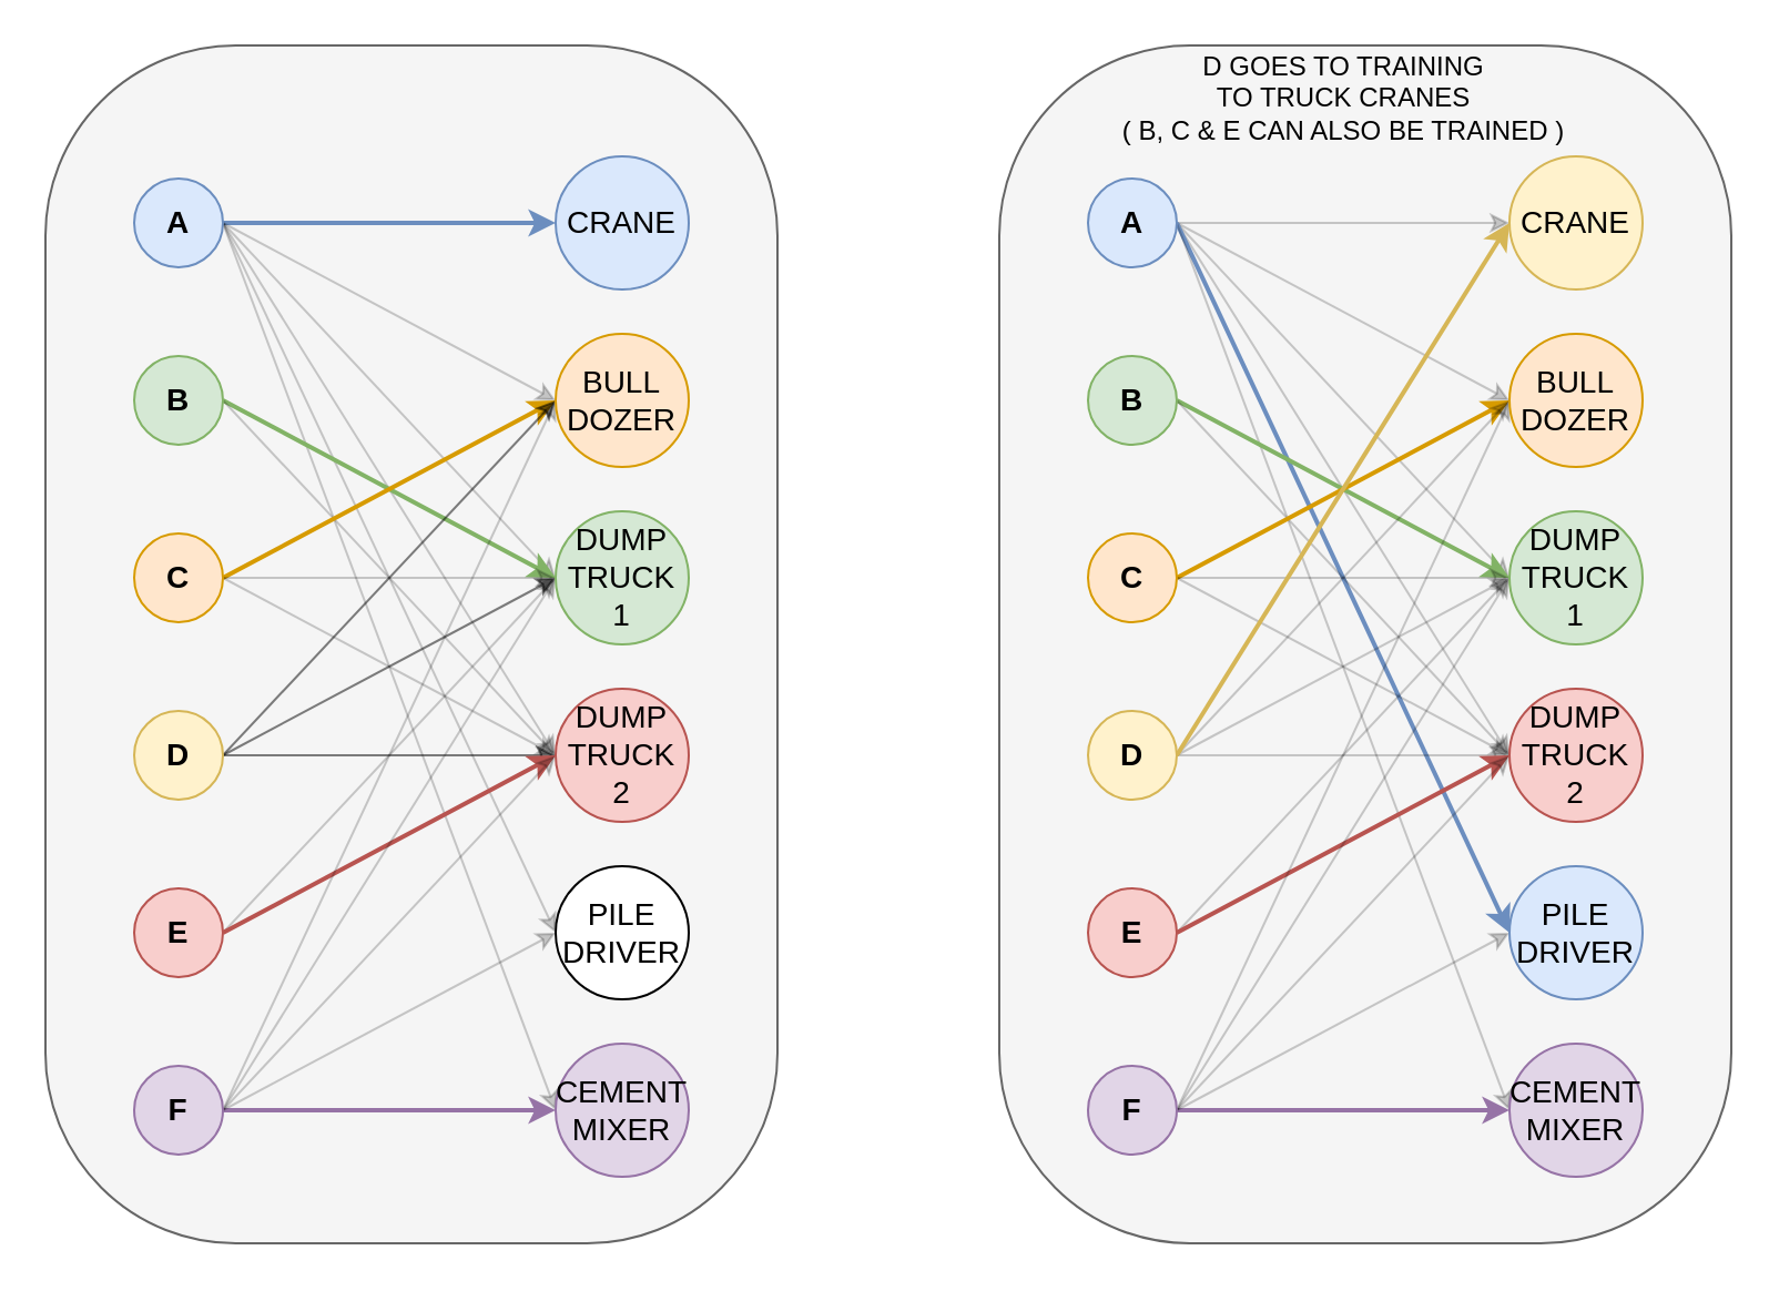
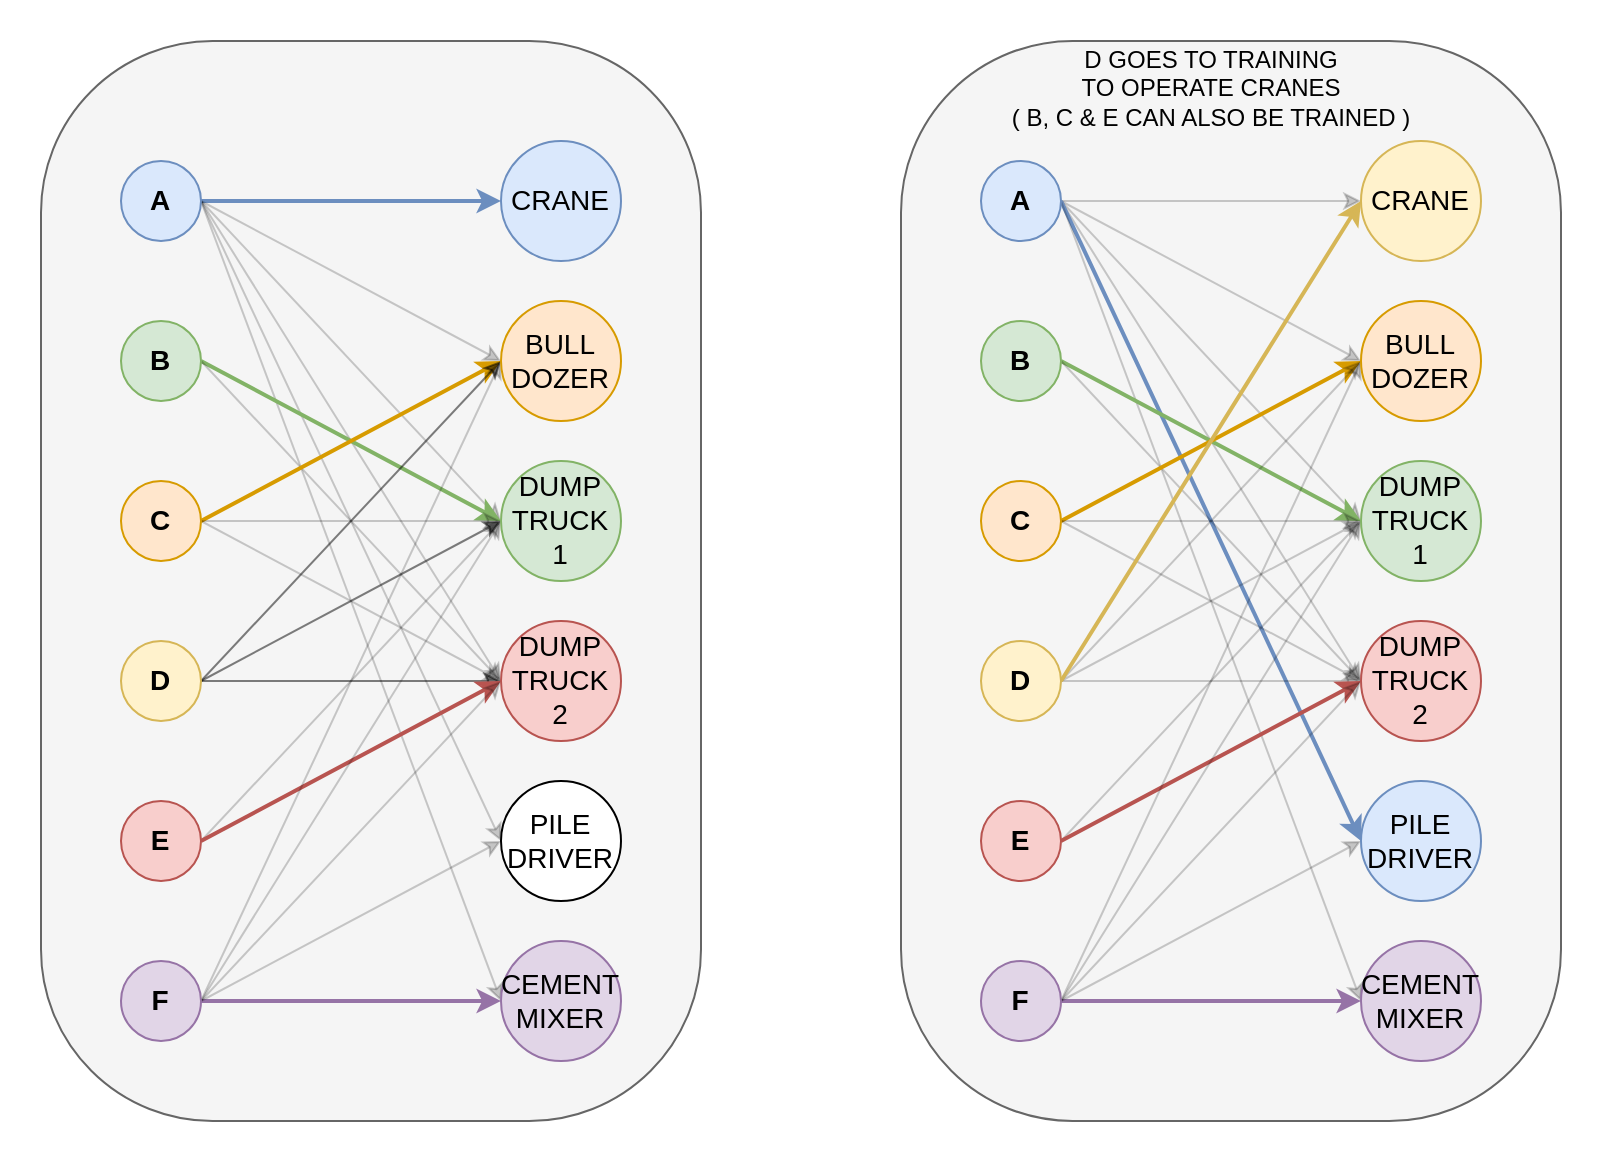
- <mxCell id="71" value="D GOES TO TRAINING&lt;br&gt;TO TRUCK CRANES&lt;br&gt;( B, C &amp;amp; E CAN ALSO BE TRAINED )" style="text;html=1;resizable=0;points=[];autosize=1;align=center;verticalAlign=top;spacingTop=-4;" vertex="1" parent="1"><mxGeometry x="500" y="20" width="210" height="40" as="geometry" /></mxCell>
+ <mxCell id="71" value="D GOES TO TRAINING&lt;br&gt;TO OPERATE CRANES&lt;br&gt;( B, C &amp;amp; E CAN ALSO BE TRAINED )" style="text;html=1;resizable=0;points=[];autosize=1;align=center;verticalAlign=top;spacingTop=-4;" vertex="1" parent="1"><mxGeometry x="500" y="20" width="210" height="40" as="geometry" /></mxCell>
